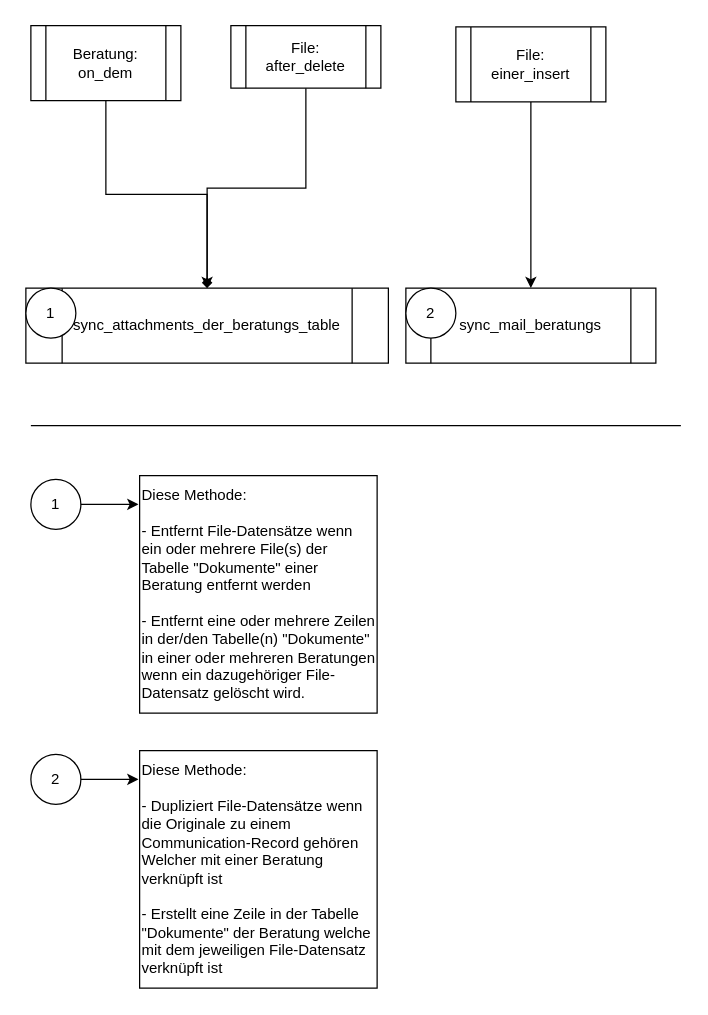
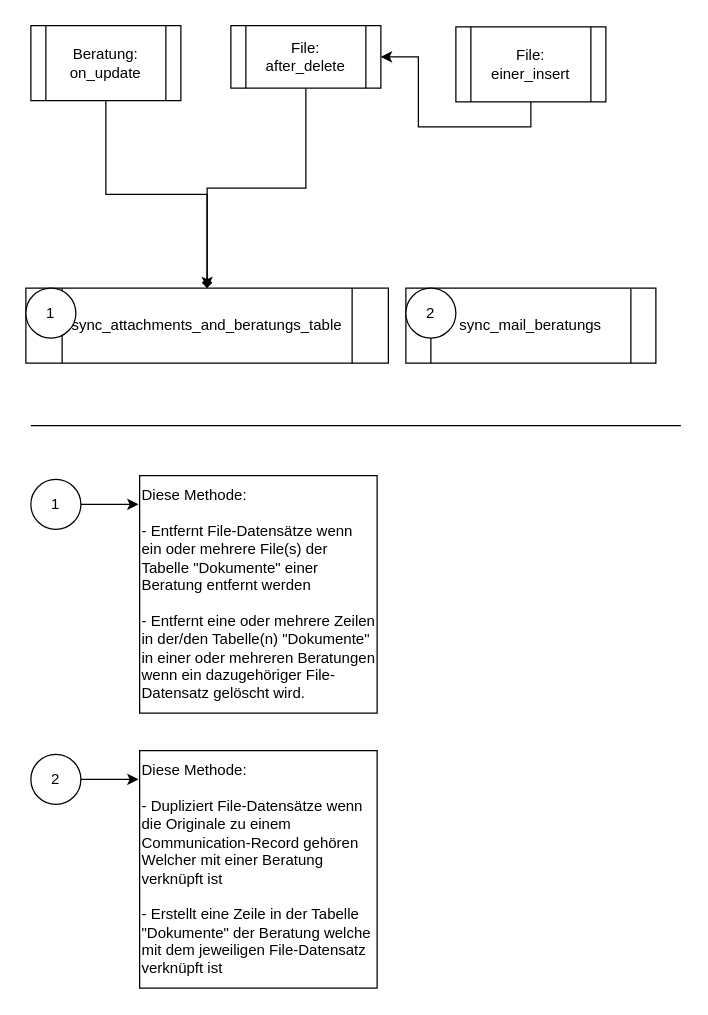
- <mxCell id="3" value="Beratung:&lt;br&gt;on_dem" style="shape=process;whiteSpace=wrap;html=1;backgroundOutline=1;" vertex="1" parent="1"><mxGeometry x="24" y="20" width="120" height="60" as="geometry" /></mxCell>
+ <mxCell id="3" value="Beratung:&lt;br&gt;on_update" style="shape=process;whiteSpace=wrap;html=1;backgroundOutline=1;" vertex="1" parent="1"><mxGeometry x="24" y="20" width="120" height="60" as="geometry" /></mxCell>
- <mxCell id="7" style="edgeStyle=orthogonalEdgeStyle;rounded=0;orthogonalLoop=1;jettySize=auto;html=1;exitX=0.5;exitY=1;exitDx=0;exitDy=0;entryX=0.5;entryY=0;entryDx=0;entryDy=0;" edge="1" parent="1" source="8" target="9"><mxGeometry relative="1" as="geometry" /></mxCell>
+ <mxCell id="7" style="edgeStyle=orthogonalEdgeStyle;rounded=0;orthogonalLoop=1;jettySize=auto;html=1;exitX=0.5;exitY=1;exitDx=0;exitDy=0;" edge="1" parent="1" source="8" target="6"><mxGeometry relative="1" as="geometry" /></mxCell>
- <mxCell id="4" value="sync_attachments_der_beratungs_table" style="shape=process;whiteSpace=wrap;html=1;backgroundOutline=1;" vertex="1" parent="1"><mxGeometry x="20" y="230" width="290" height="60" as="geometry" /></mxCell>
+ <mxCell id="4" value="sync_attachments_and_beratungs_table" style="shape=process;whiteSpace=wrap;html=1;backgroundOutline=1;" vertex="1" parent="1"><mxGeometry x="20" y="230" width="290" height="60" as="geometry" /></mxCell>
